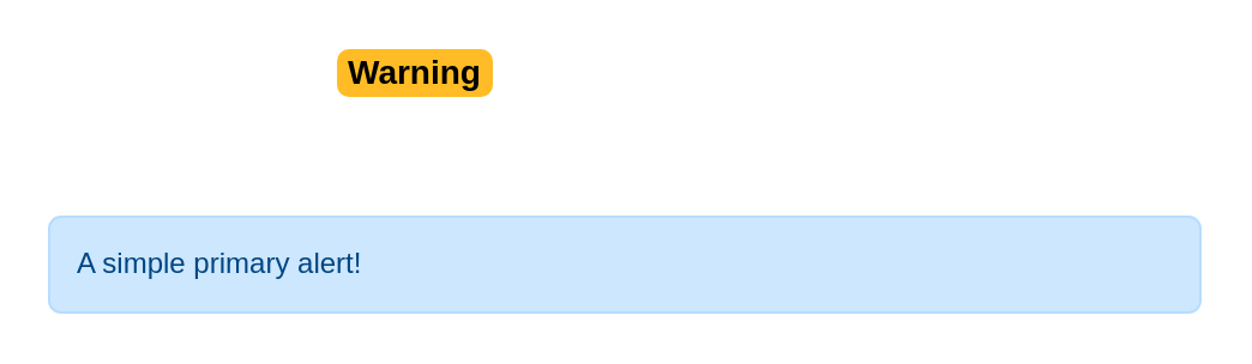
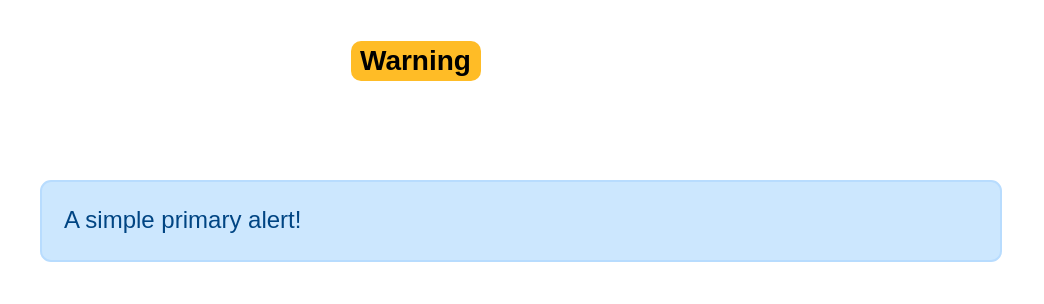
- <mxCell id="2" value="Warning" style="html=1;shadow=0;dashed=0;shape=mxgraph.bootstrap.rrect;rSize=5;strokeColor=none;strokeWidth=1;fillColor=#FFBC26;fontColor=#000000;whiteSpace=wrap;align=left;verticalAlign=middle;spacingLeft=0;fontStyle=1;fontSize=14;spacing=5;" vertex="1" parent="1"><mxGeometry x="140" y="20" width="65" height="20" as="geometry" /></mxCell>
+ <mxCell id="2" value="Warning" style="html=1;shadow=0;dashed=0;shape=mxgraph.bootstrap.rrect;rSize=5;strokeColor=none;strokeWidth=1;fillColor=#FFBC26;fontColor=#000000;whiteSpace=wrap;align=left;verticalAlign=middle;spacingLeft=0;fontStyle=1;fontSize=14;spacing=5;" vertex="1" parent="1"><mxGeometry x="175" y="20" width="65" height="20" as="geometry" /></mxCell>
